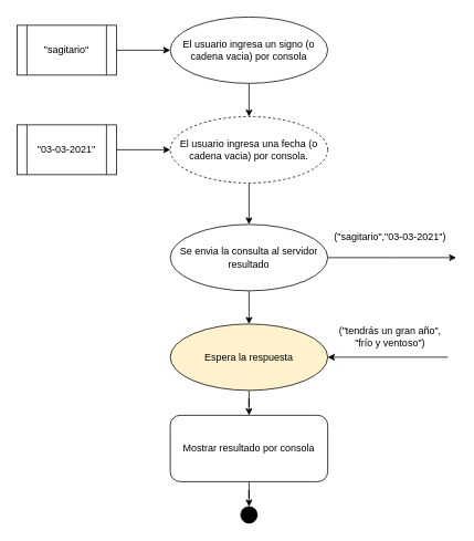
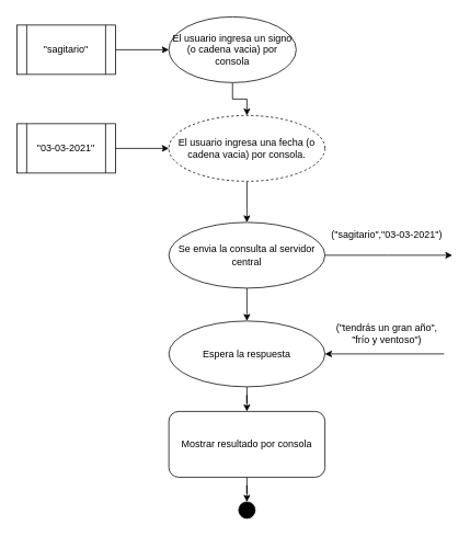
- <mxCell id="3" value="El usuario ingresa un signo (o cadena vacia) por consola" style="ellipse;whiteSpace=wrap;html=1;" vertex="1" parent="1"><mxGeometry x="205" y="20" width="190" height="80" as="geometry" /></mxCell>
+ <mxCell id="3" value="El usuario ingresa un signo (o cadena vacia) por consola" style="ellipse;whiteSpace=wrap;html=1;" vertex="1" parent="1"><mxGeometry x="205" y="20" width="155" height="80" as="geometry" /></mxCell>
- <mxCell id="12" value="Se envia la consulta al servidor&lt;div&gt;resultado&lt;/div&gt;" style="ellipse;whiteSpace=wrap;html=1;" vertex="1" parent="1"><mxGeometry x="205" y="270" width="190" height="80" as="geometry" /></mxCell>
+ <mxCell id="12" value="Se envia la consulta al servidor&lt;div&gt;central&lt;/div&gt;" style="ellipse;whiteSpace=wrap;html=1;" vertex="1" parent="1"><mxGeometry x="205" y="270" width="190" height="80" as="geometry" /></mxCell>
- <mxCell id="15" value="Espera la respuesta" style="ellipse;whiteSpace=wrap;html=1;fillColor=#fff2cc;" vertex="1" parent="1"><mxGeometry x="205" y="390" width="190" height="80" as="geometry" /></mxCell>
+ <mxCell id="15" value="Espera la respuesta" style="ellipse;whiteSpace=wrap;html=1;" vertex="1" parent="1"><mxGeometry x="205" y="390" width="190" height="80" as="geometry" /></mxCell>
